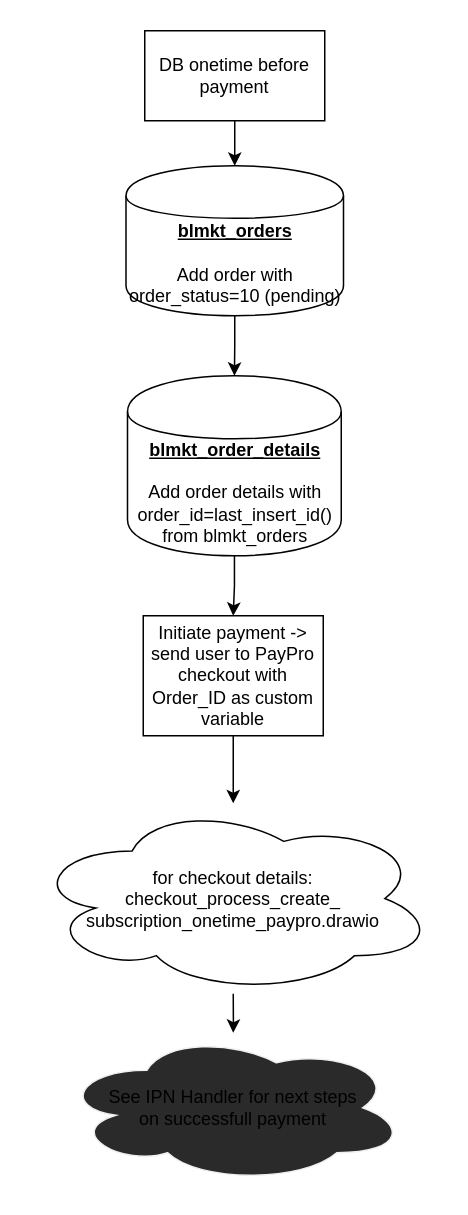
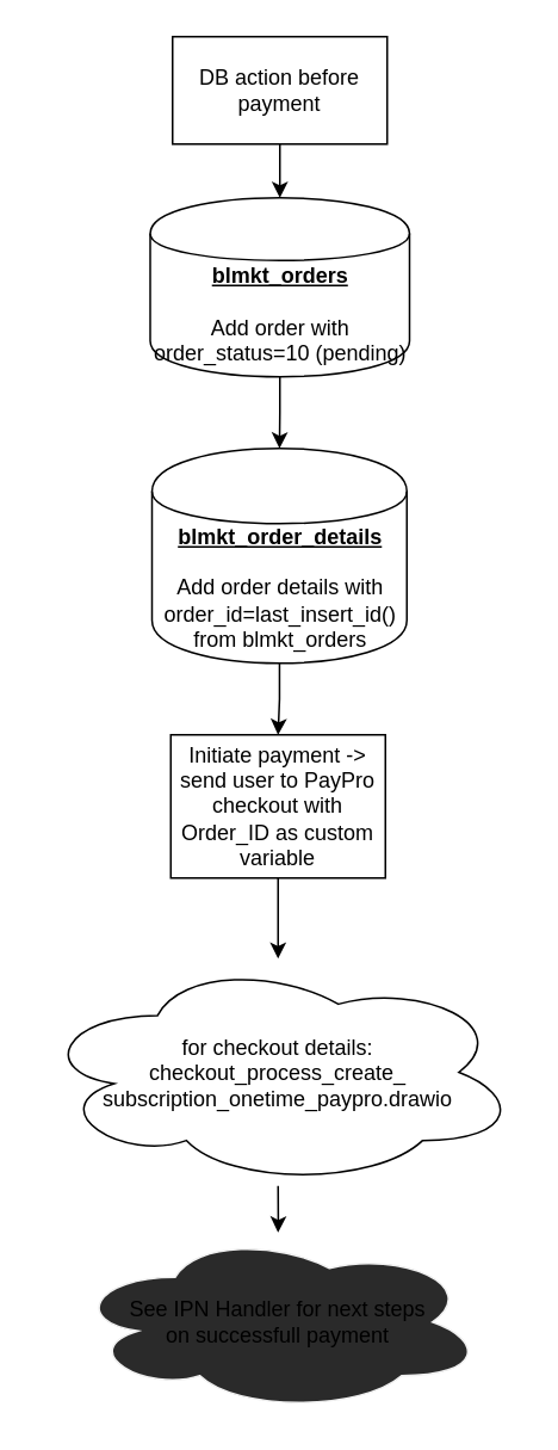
- <mxCell id="3" value="DB onetime before payment" style="whiteSpace=wrap;html=1;rounded=0;" vertex="1" parent="1"><mxGeometry x="96" y="20" width="120" height="60" as="geometry" /></mxCell>
+ <mxCell id="3" value="DB action before payment" style="whiteSpace=wrap;html=1;rounded=0;" vertex="1" parent="1"><mxGeometry x="96" y="20" width="120" height="60" as="geometry" /></mxCell>
